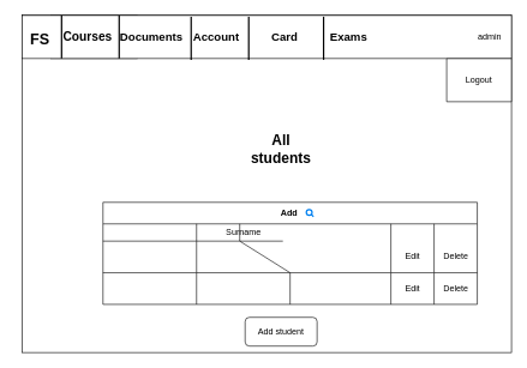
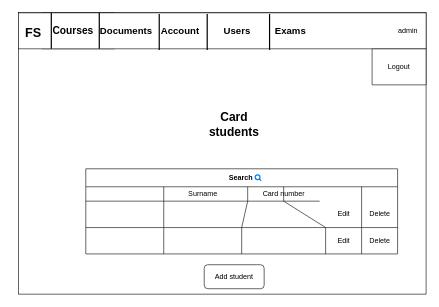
- <mxCell id="40" value="&lt;b style=&quot;font-size: 16px&quot;&gt;Card&lt;/b&gt;" style="text;html=1;strokeColor=none;fillColor=none;align=center;verticalAlign=middle;whiteSpace=wrap;rounded=0;" parent="1" vertex="1"><mxGeometry x="365" y="41" width="60" height="20" as="geometry" /></mxCell>
+ <mxCell id="40" value="&lt;b style=&quot;font-size: 16px&quot;&gt;Users&lt;/b&gt;" style="text;html=1;strokeColor=none;fillColor=none;align=center;verticalAlign=middle;whiteSpace=wrap;rounded=0;" parent="1" vertex="1"><mxGeometry x="365" y="41" width="60" height="20" as="geometry" /></mxCell>
- <mxCell id="37" value="&lt;font style=&quot;font-size: 20px&quot;&gt;&lt;b&gt;All students&lt;/b&gt;&lt;/font&gt;" style="text;html=1;strokeColor=none;fillColor=none;align=center;verticalAlign=middle;whiteSpace=wrap;rounded=0;" parent="1" vertex="1"><mxGeometry x="345" y="171" width="90" height="70" as="geometry" /></mxCell>
+ <mxCell id="37" value="&lt;font style=&quot;font-size: 20px&quot;&gt;&lt;b&gt;Card students&lt;/b&gt;&lt;/font&gt;" style="text;html=1;strokeColor=none;fillColor=none;align=center;verticalAlign=middle;whiteSpace=wrap;rounded=0;" parent="1" vertex="1"><mxGeometry x="345" y="171" width="90" height="70" as="geometry" /></mxCell>
- <mxCell id="19" value="Add&amp;nbsp;" style="shape=table;html=1;whiteSpace=wrap;startSize=30;container=1;collapsible=0;childLayout=tableLayout;fontStyle=1;align=center;direction=east;" parent="1" vertex="1"><mxGeometry x="142.5" y="281" width="520" height="142" as="geometry" /></mxCell>
+ <mxCell id="19" value="Search&amp;nbsp;" style="shape=table;html=1;whiteSpace=wrap;startSize=30;container=1;collapsible=0;childLayout=tableLayout;fontStyle=1;align=center;direction=east;" parent="1" vertex="1"><mxGeometry x="142.5" y="281" width="520" height="142" as="geometry" /></mxCell>
+ <mxCell id="22" value="Card number" style="shape=partialRectangle;html=1;whiteSpace=wrap;connectable=0;fillColor=none;top=0;left=0;bottom=0;right=0;overflow=hidden;" parent="20" vertex="1"><mxGeometry x="260" width="140" height="24" as="geometry" /></mxCell>
